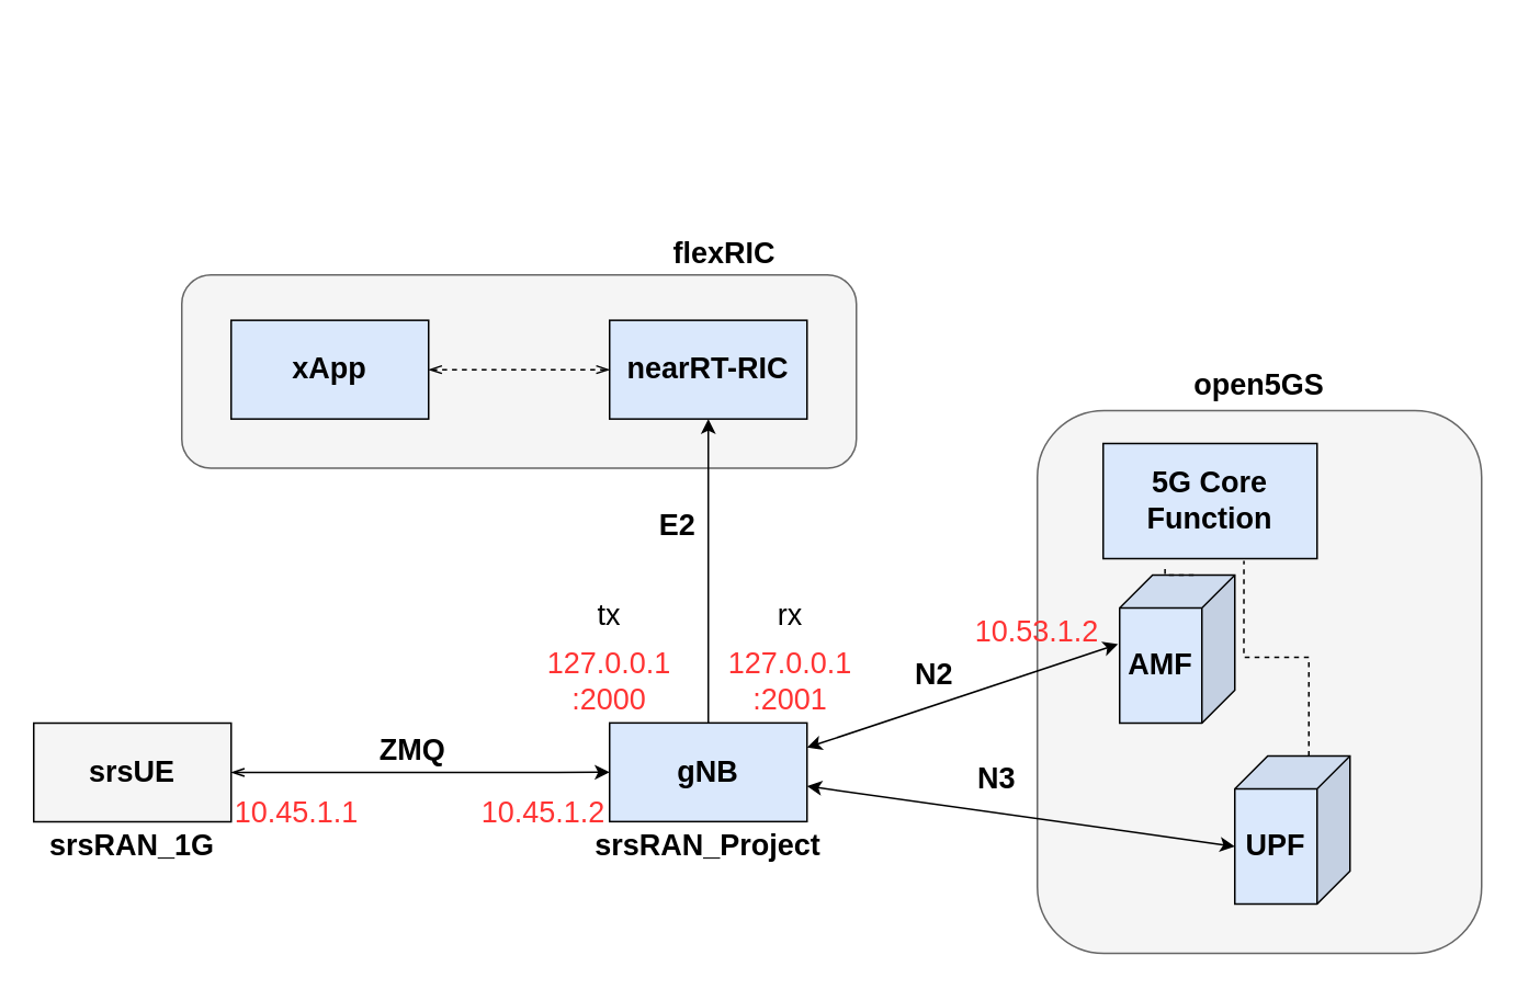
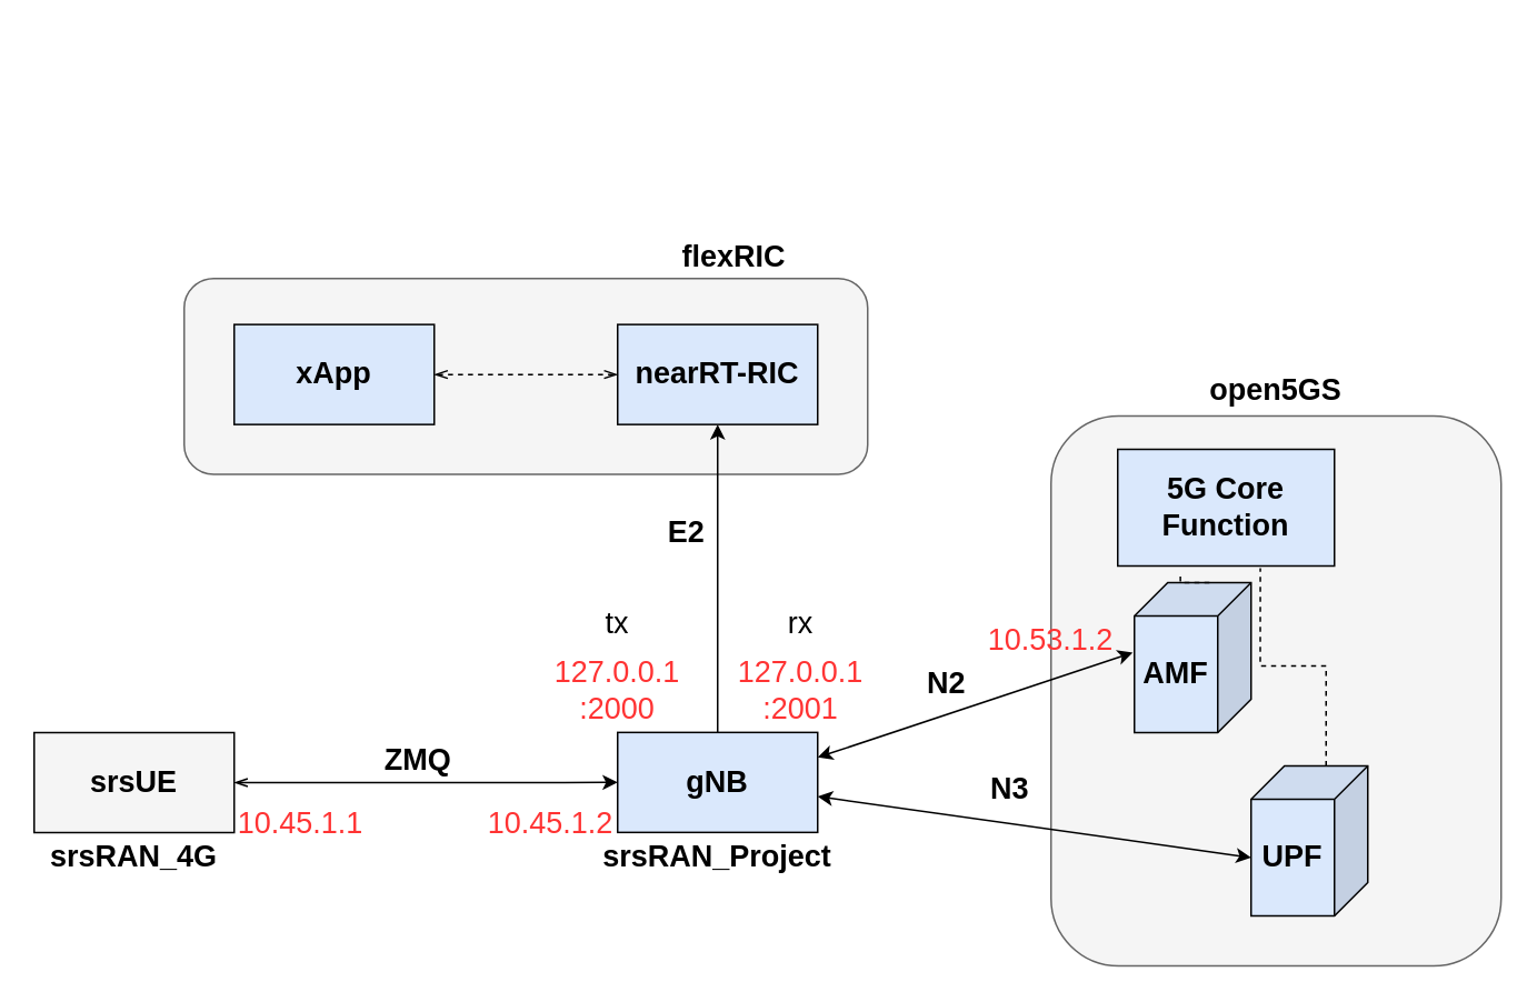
- <mxCell id="7" value="srsRAN_1G" style="text;html=1;align=center;verticalAlign=middle;whiteSpace=wrap;rounded=0;fontSize=18;fontStyle=1" vertex="1" parent="1"><mxGeometry x="50" y="499" width="60" height="30" as="geometry" /></mxCell>
+ <mxCell id="7" value="srsRAN_4G" style="text;html=1;align=center;verticalAlign=middle;whiteSpace=wrap;rounded=0;fontSize=18;fontStyle=1" vertex="1" parent="1"><mxGeometry x="50" y="499" width="60" height="30" as="geometry" /></mxCell>
